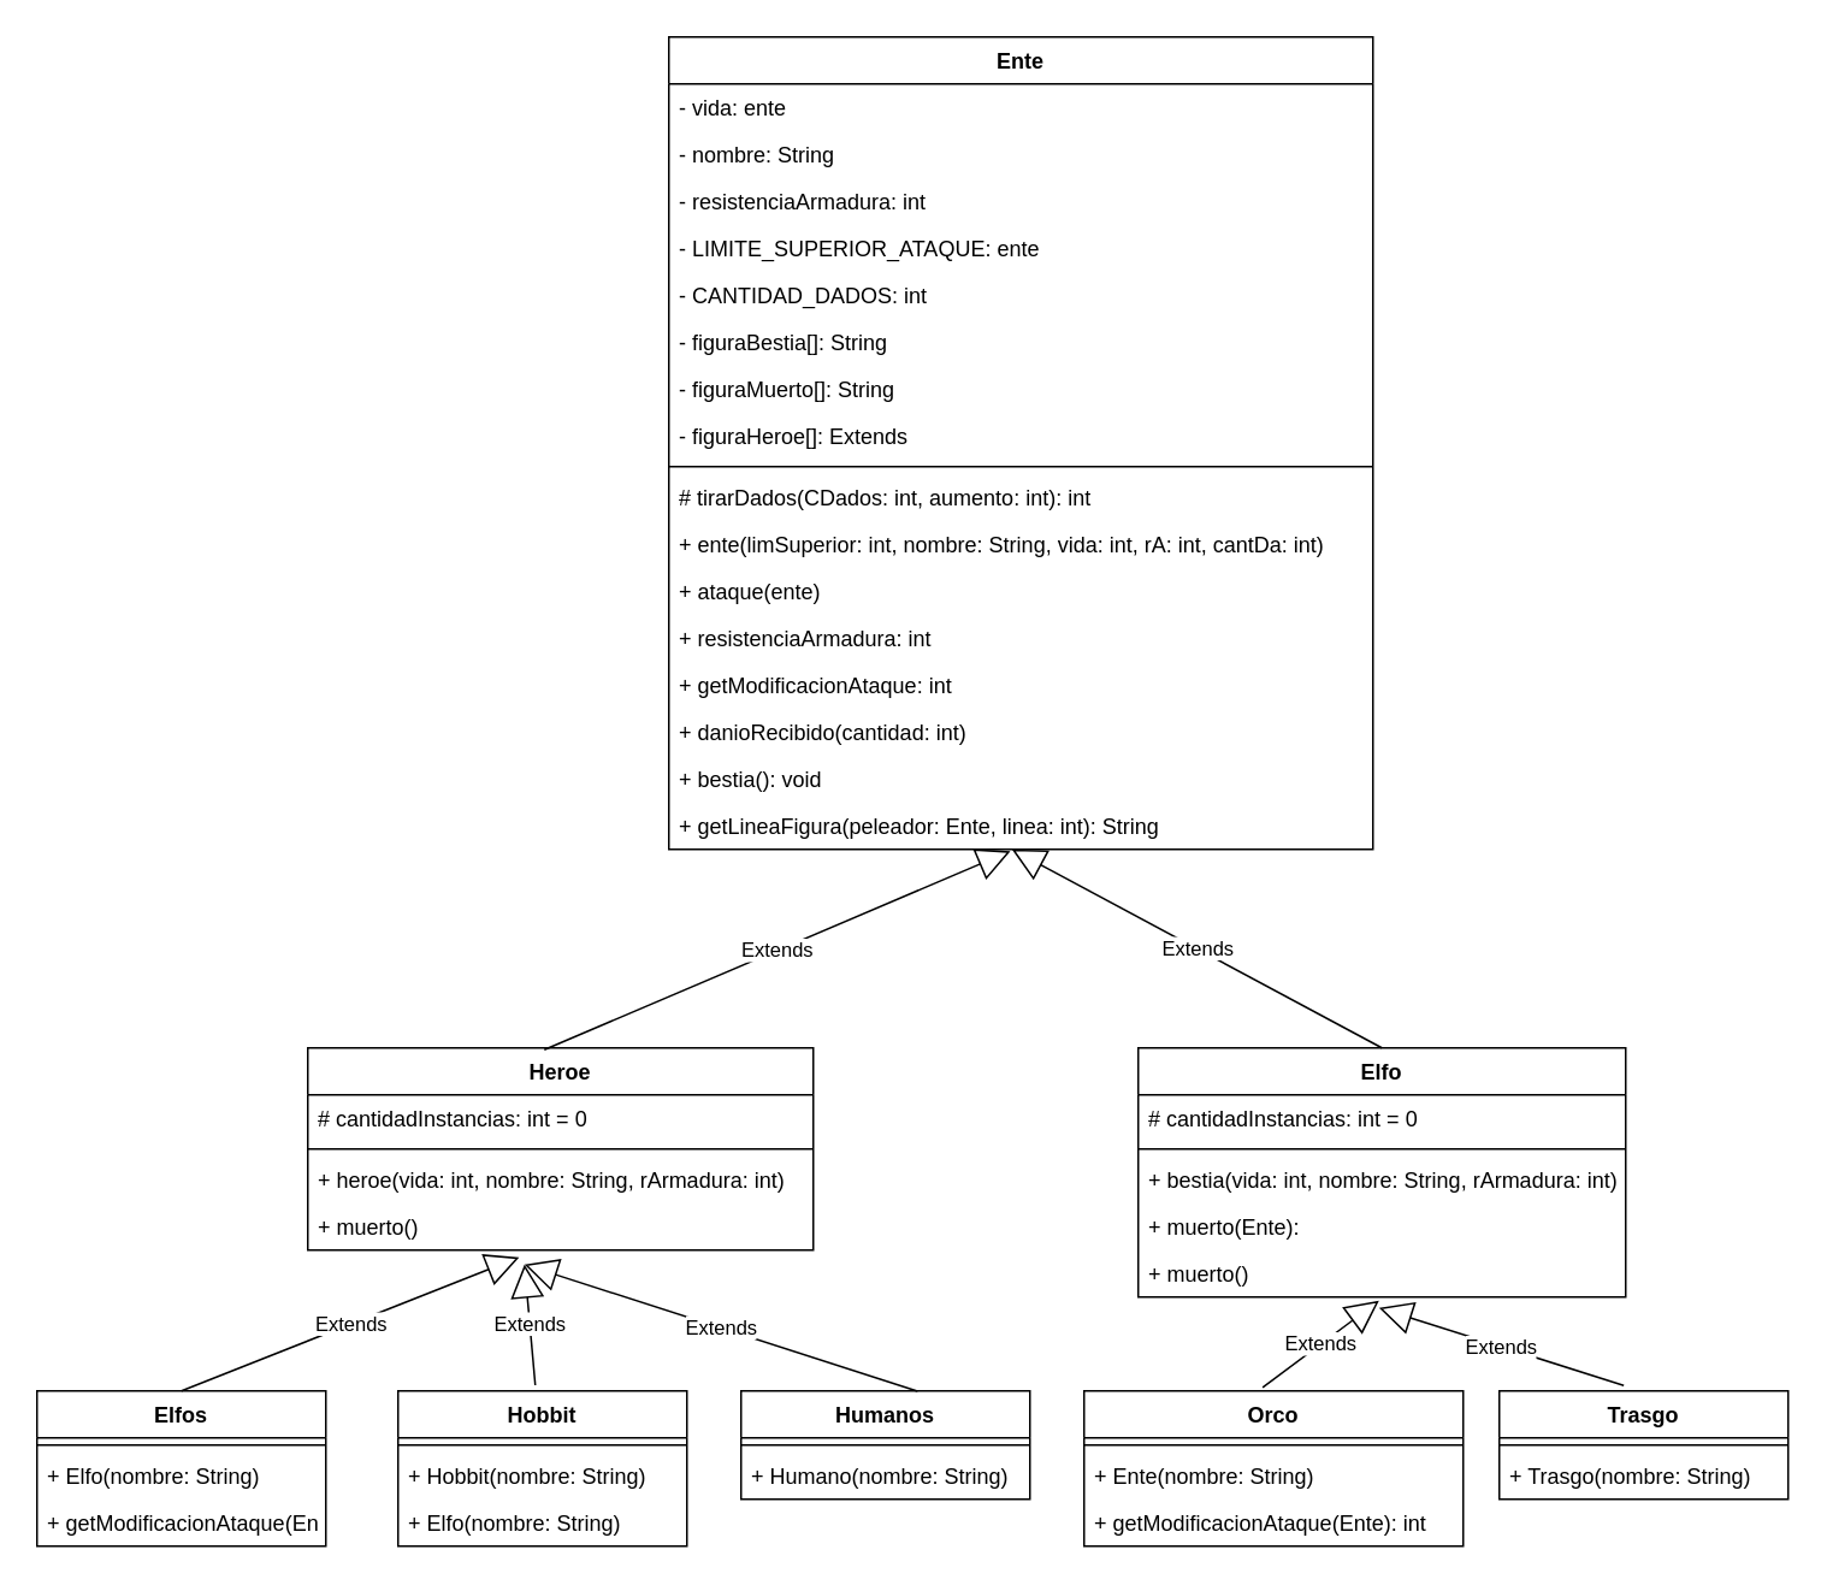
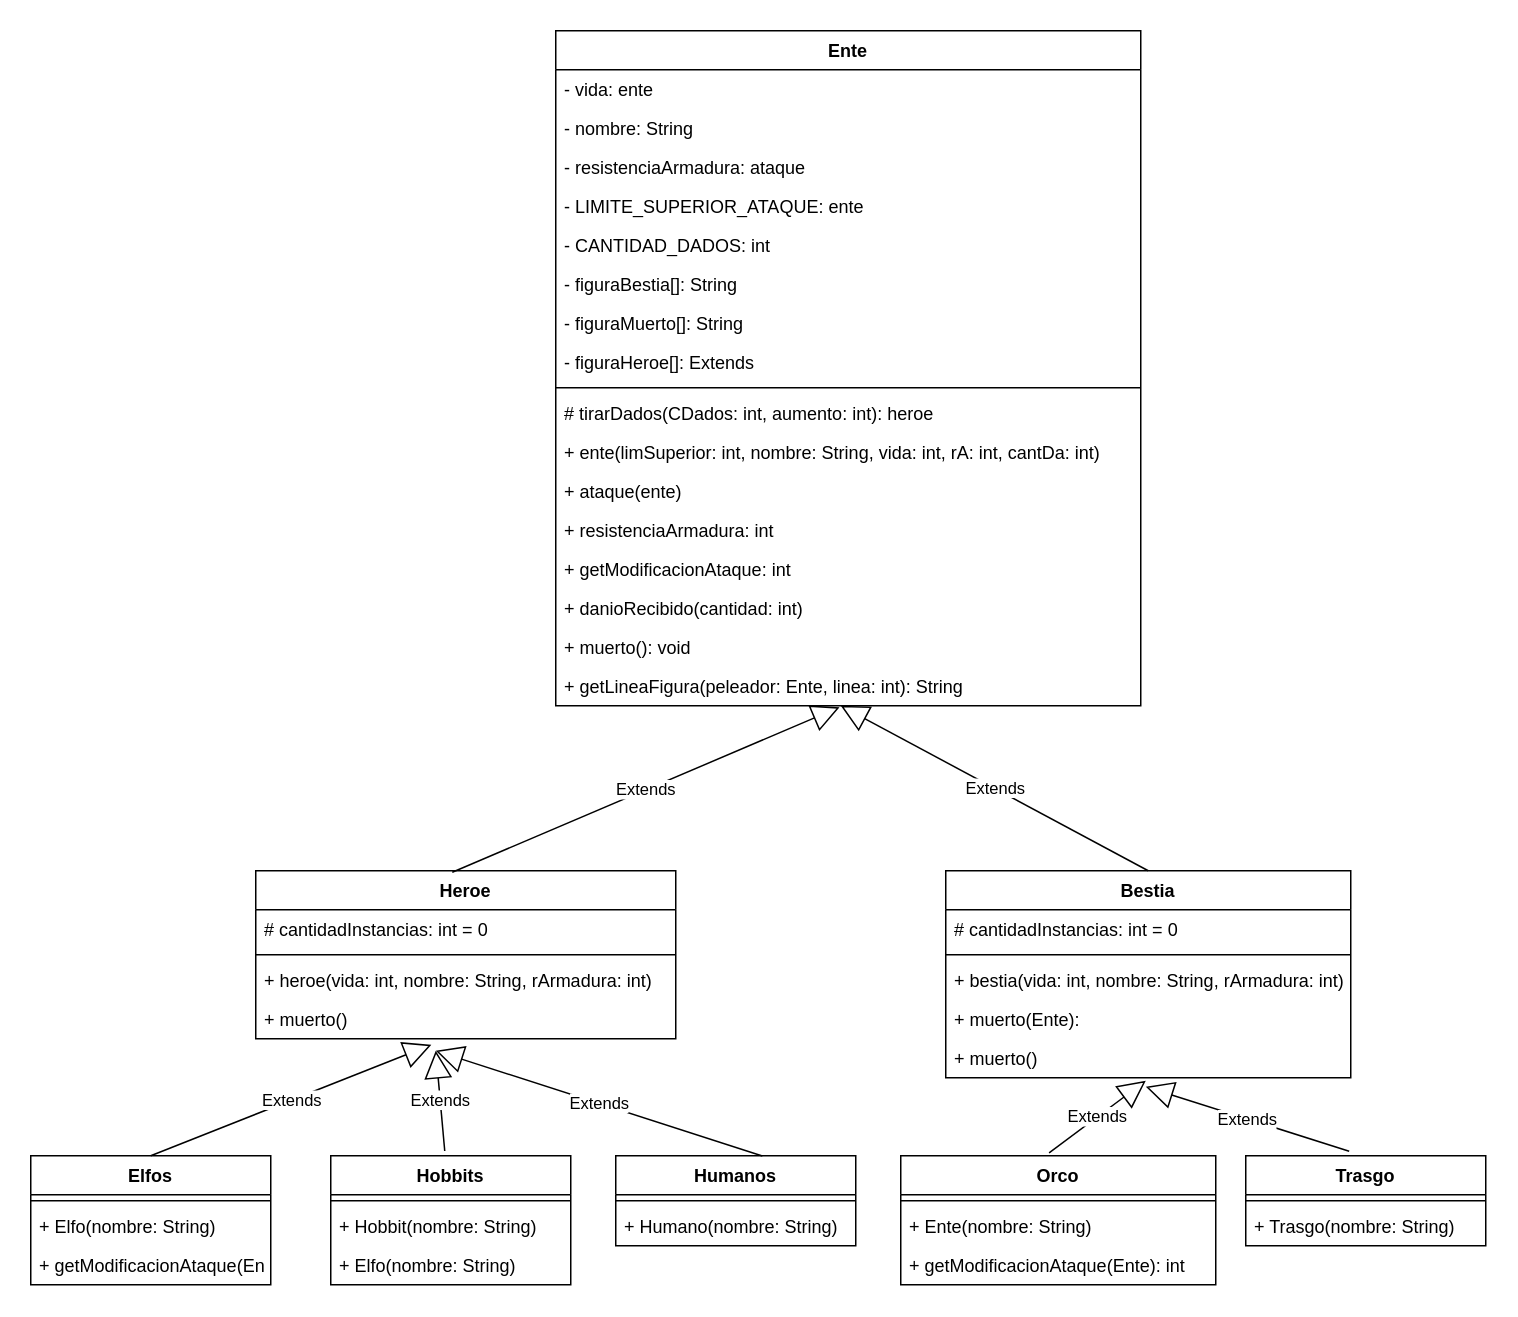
- <mxCell id="5" value="- resistenciaArmadura: int" style="text;strokeColor=none;fillColor=none;align=left;verticalAlign=top;spacingLeft=4;spacingRight=4;overflow=hidden;rotatable=0;points=[[0,0.5],[1,0.5]];portConstraint=eastwest;" vertex="1" parent="2"><mxGeometry y="78" width="390" height="26" as="geometry" /></mxCell>
+ <mxCell id="5" value="- resistenciaArmadura: ataque" style="text;strokeColor=none;fillColor=none;align=left;verticalAlign=top;spacingLeft=4;spacingRight=4;overflow=hidden;rotatable=0;points=[[0,0.5],[1,0.5]];portConstraint=eastwest;" vertex="1" parent="2"><mxGeometry y="78" width="390" height="26" as="geometry" /></mxCell>
- <mxCell id="12" value="# tirarDados(CDados: int, aumento: int): int" style="text;strokeColor=none;fillColor=none;align=left;verticalAlign=top;spacingLeft=4;spacingRight=4;overflow=hidden;rotatable=0;points=[[0,0.5],[1,0.5]];portConstraint=eastwest;" vertex="1" parent="2"><mxGeometry y="242" width="390" height="26" as="geometry" /></mxCell>
+ <mxCell id="12" value="# tirarDados(CDados: int, aumento: int): heroe" style="text;strokeColor=none;fillColor=none;align=left;verticalAlign=top;spacingLeft=4;spacingRight=4;overflow=hidden;rotatable=0;points=[[0,0.5],[1,0.5]];portConstraint=eastwest;" vertex="1" parent="2"><mxGeometry y="242" width="390" height="26" as="geometry" /></mxCell>
- <mxCell id="18" value="+ bestia(): void" style="text;strokeColor=none;fillColor=none;align=left;verticalAlign=top;spacingLeft=4;spacingRight=4;overflow=hidden;rotatable=0;points=[[0,0.5],[1,0.5]];portConstraint=eastwest;" vertex="1" parent="2"><mxGeometry y="398" width="390" height="26" as="geometry" /></mxCell>
+ <mxCell id="18" value="+ muerto(): void" style="text;strokeColor=none;fillColor=none;align=left;verticalAlign=top;spacingLeft=4;spacingRight=4;overflow=hidden;rotatable=0;points=[[0,0.5],[1,0.5]];portConstraint=eastwest;" vertex="1" parent="2"><mxGeometry y="398" width="390" height="26" as="geometry" /></mxCell>
- <mxCell id="25" value="Elfo" style="swimlane;fontStyle=1;align=center;verticalAlign=top;childLayout=stackLayout;horizontal=1;startSize=26;horizontalStack=0;resizeParent=1;resizeParentMax=0;resizeLast=0;collapsible=1;marginBottom=0;" vertex="1" parent="1"><mxGeometry x="630" y="580" width="270" height="138" as="geometry" /></mxCell>
+ <mxCell id="25" value="Bestia" style="swimlane;fontStyle=1;align=center;verticalAlign=top;childLayout=stackLayout;horizontal=1;startSize=26;horizontalStack=0;resizeParent=1;resizeParentMax=0;resizeLast=0;collapsible=1;marginBottom=0;" vertex="1" parent="1"><mxGeometry x="630" y="580" width="270" height="138" as="geometry" /></mxCell>
- <mxCell id="35" value="Hobbit" style="swimlane;fontStyle=1;align=center;verticalAlign=top;childLayout=stackLayout;horizontal=1;startSize=26;horizontalStack=0;resizeParent=1;resizeParentMax=0;resizeLast=0;collapsible=1;marginBottom=0;" vertex="1" parent="1"><mxGeometry x="220" y="770" width="160" height="86" as="geometry" /></mxCell>
+ <mxCell id="35" value="Hobbits" style="swimlane;fontStyle=1;align=center;verticalAlign=top;childLayout=stackLayout;horizontal=1;startSize=26;horizontalStack=0;resizeParent=1;resizeParentMax=0;resizeLast=0;collapsible=1;marginBottom=0;" vertex="1" parent="1"><mxGeometry x="220" y="770" width="160" height="86" as="geometry" /></mxCell>
